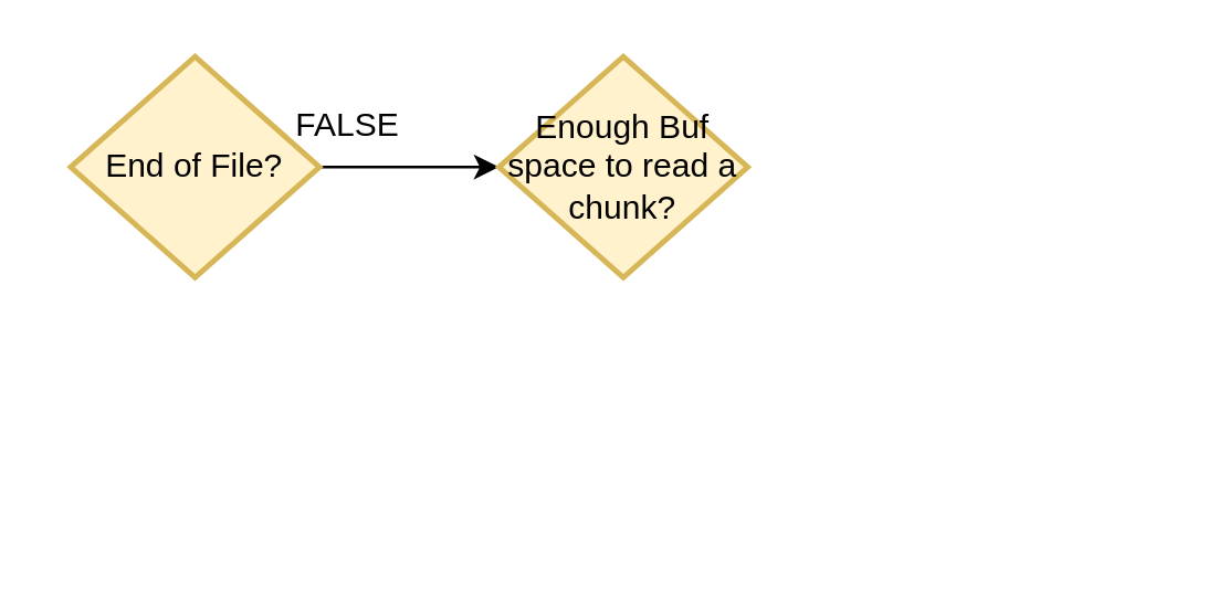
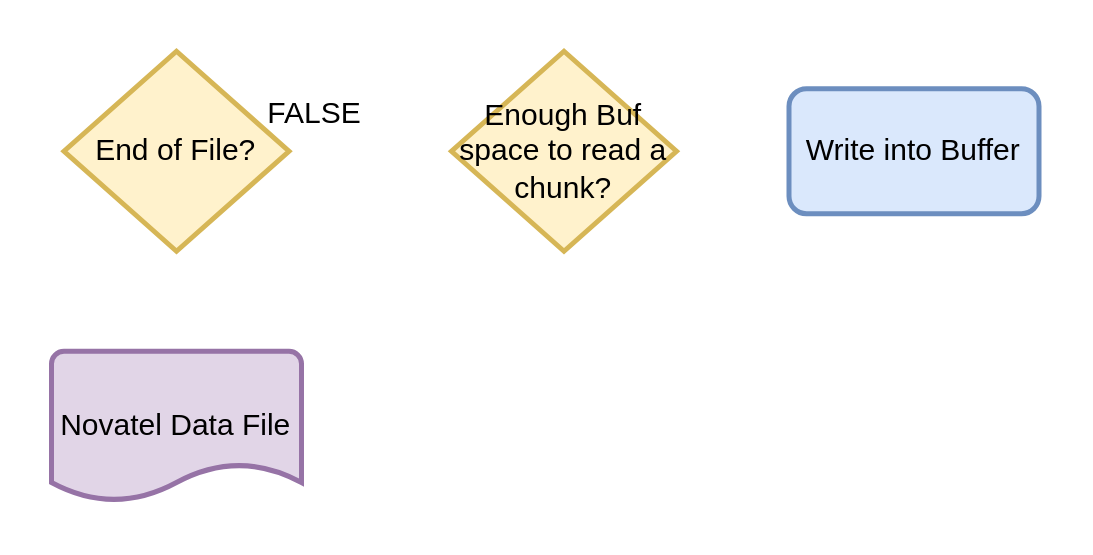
- <mxCell id="4" value="" style="edgeStyle=orthogonalEdgeStyle;rounded=0;orthogonalLoop=1;jettySize=auto;html=1;" edge="1" parent="1" source="5" target="7"><mxGeometry relative="1" as="geometry" /></mxCell>
+ <mxCell id="3" value="Write into Buffer" style="rounded=1;whiteSpace=wrap;html=1;absoluteArcSize=1;arcSize=14;strokeWidth=2;fillColor=#dae8fc;strokeColor=#6c8ebf;" vertex="1" parent="1"><mxGeometry x="315" y="35" width="100" height="50" as="geometry" /></mxCell>
+ <mxCell id="2" value="Novatel Data File" style="strokeWidth=2;html=1;shape=mxgraph.flowchart.document2;whiteSpace=wrap;size=0.25;fillColor=#e1d5e7;strokeColor=#9673a6;" vertex="1" parent="1"><mxGeometry x="20" y="140" width="100" height="60" as="geometry" /></mxCell>
